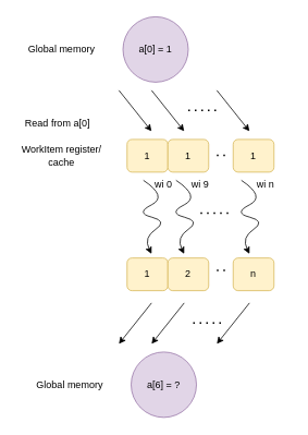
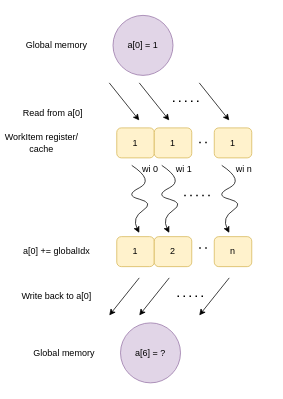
- <mxCell id="20" value="WorkItem register/ cache" style="text;html=1;strokeColor=none;fillColor=none;align=center;verticalAlign=middle;whiteSpace=wrap;rounded=0;" vertex="1" parent="1"><mxGeometry x="25" y="175" width="100" height="30" as="geometry" /></mxCell>
+ <mxCell id="20" value="WorkItem register/ cache" style="text;html=1;strokeColor=none;fillColor=none;align=center;verticalAlign=middle;whiteSpace=wrap;rounded=0;" vertex="1" parent="1"><mxGeometry x="5" y="175" width="100" height="30" as="geometry" /></mxCell>
- <mxCell id="13" value="wi 9" style="text;html=1;strokeColor=none;fillColor=none;align=center;verticalAlign=middle;whiteSpace=wrap;rounded=0;" vertex="1" parent="1"><mxGeometry x="215" y="210" width="60" height="30" as="geometry" /></mxCell>
+ <mxCell id="13" value="wi 1" style="text;html=1;strokeColor=none;fillColor=none;align=center;verticalAlign=middle;whiteSpace=wrap;rounded=0;" vertex="1" parent="1"><mxGeometry x="215" y="210" width="60" height="30" as="geometry" /></mxCell>
+ <mxCell id="15" value="a[0] += globalIdx" style="text;html=1;strokeColor=none;fillColor=none;align=center;verticalAlign=middle;whiteSpace=wrap;rounded=0;" vertex="1" parent="1"><mxGeometry x="25" y="320" width="100" height="30" as="geometry" /></mxCell>
+ <mxCell id="26" value="Write back to a[0]" style="text;html=1;strokeColor=none;fillColor=none;align=center;verticalAlign=middle;whiteSpace=wrap;rounded=0;" vertex="1" parent="1"><mxGeometry x="25" y="380" width="100" height="30" as="geometry" /></mxCell>
